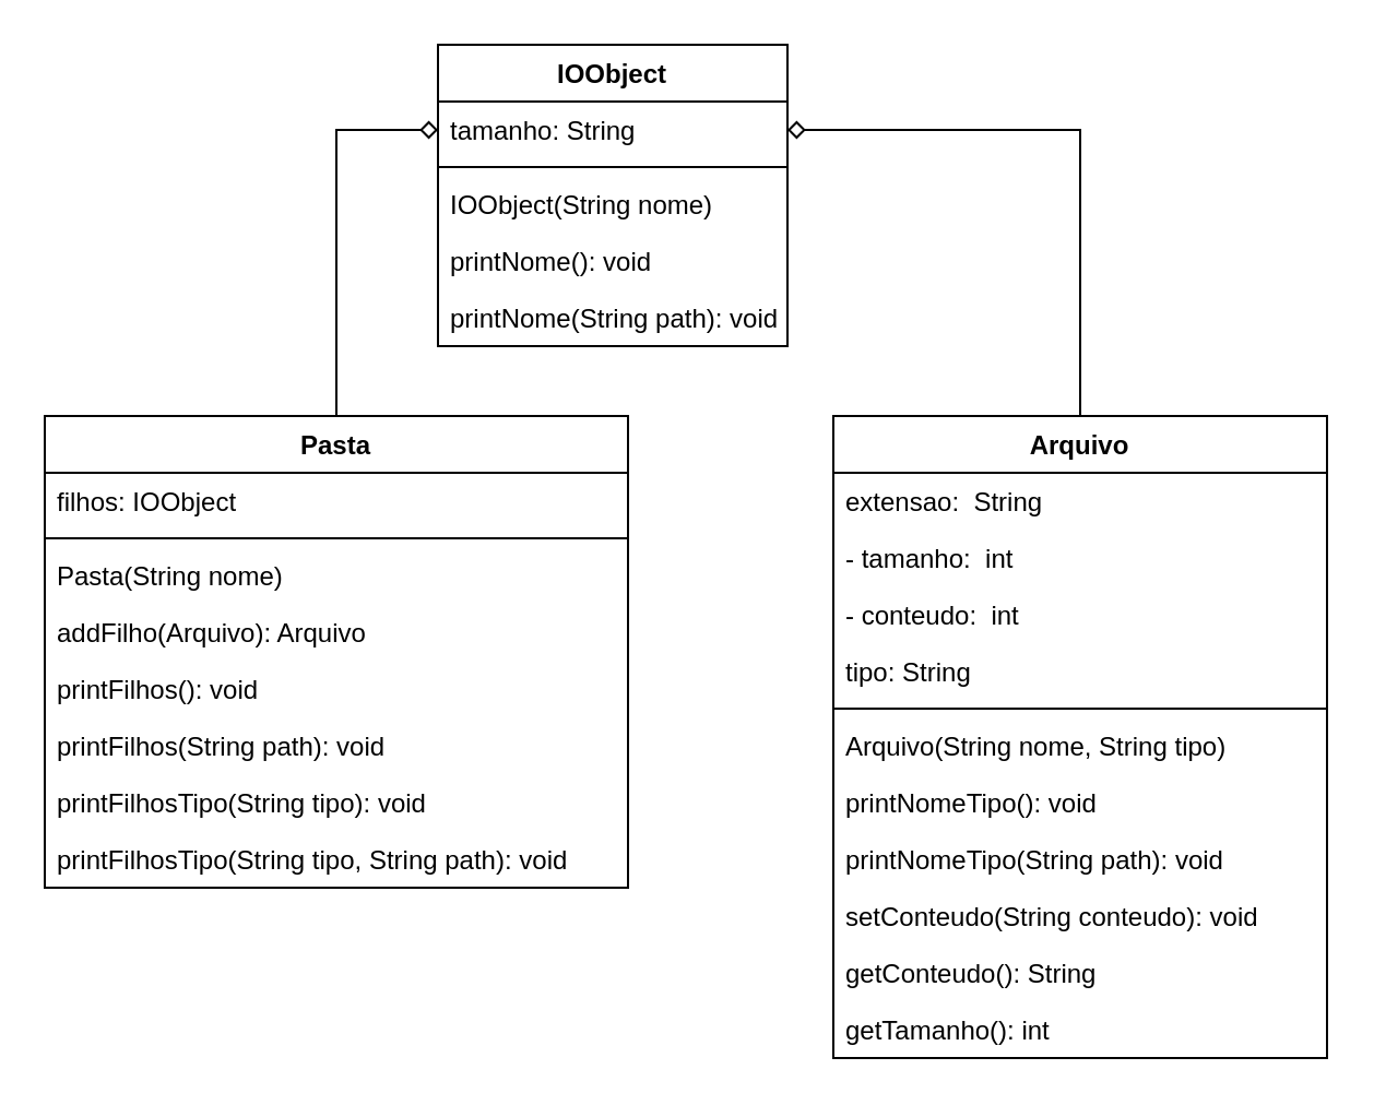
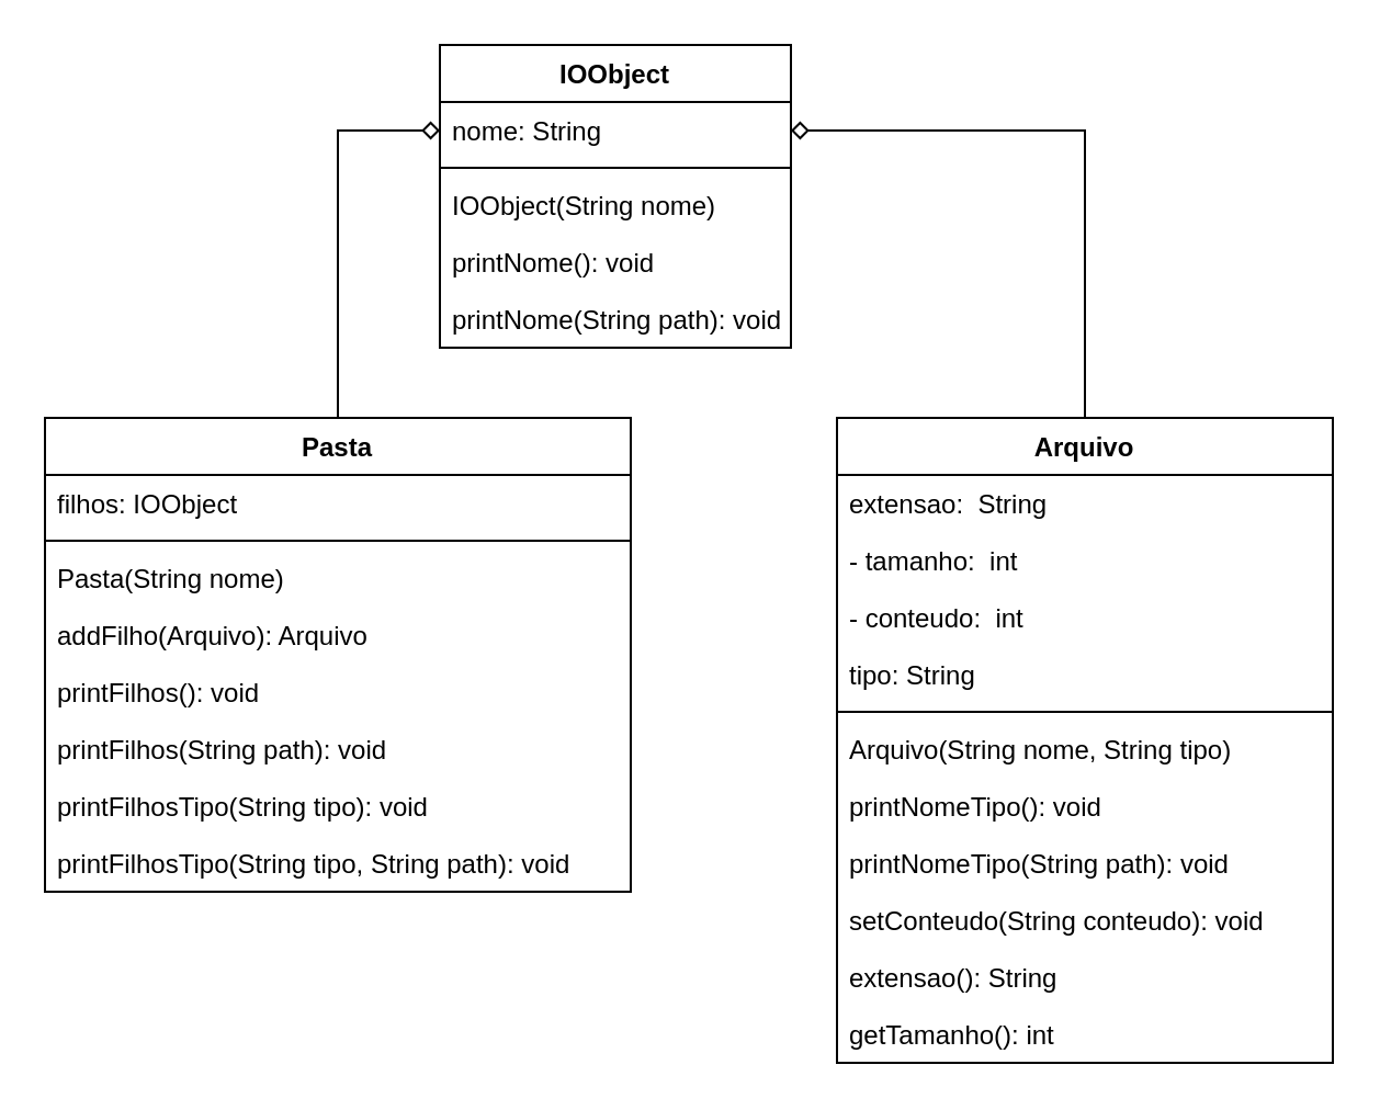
- <mxCell id="3" value="tamanho: String" style="text;strokeColor=none;fillColor=none;align=left;verticalAlign=top;spacingLeft=4;spacingRight=4;overflow=hidden;rotatable=0;points=[[0,0.5],[1,0.5]];portConstraint=eastwest;" vertex="1" parent="2"><mxGeometry y="26" width="160" height="26" as="geometry" /></mxCell>
+ <mxCell id="3" value="nome: String" style="text;strokeColor=none;fillColor=none;align=left;verticalAlign=top;spacingLeft=4;spacingRight=4;overflow=hidden;rotatable=0;points=[[0,0.5],[1,0.5]];portConstraint=eastwest;" vertex="1" parent="2"><mxGeometry y="26" width="160" height="26" as="geometry" /></mxCell>
- <mxCell id="29" value="getConteudo(): String" style="text;strokeColor=none;fillColor=none;align=left;verticalAlign=top;spacingLeft=4;spacingRight=4;overflow=hidden;rotatable=0;points=[[0,0.5],[1,0.5]];portConstraint=eastwest;" vertex="1" parent="19"><mxGeometry y="242" width="226" height="26" as="geometry" /></mxCell>
+ <mxCell id="29" value="extensao(): String" style="text;strokeColor=none;fillColor=none;align=left;verticalAlign=top;spacingLeft=4;spacingRight=4;overflow=hidden;rotatable=0;points=[[0,0.5],[1,0.5]];portConstraint=eastwest;" vertex="1" parent="19"><mxGeometry y="242" width="226" height="26" as="geometry" /></mxCell>
